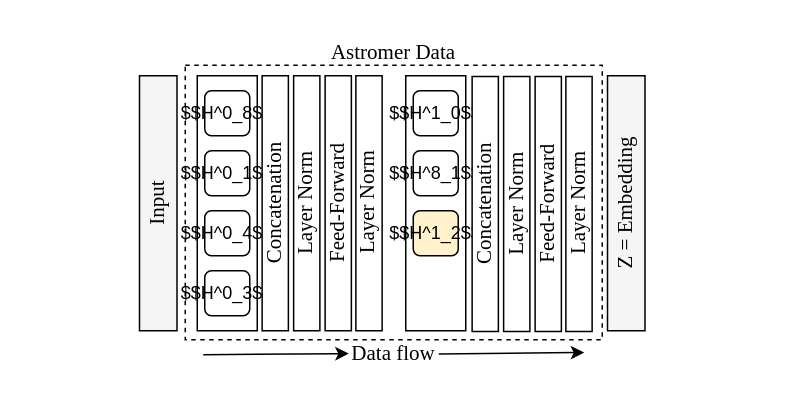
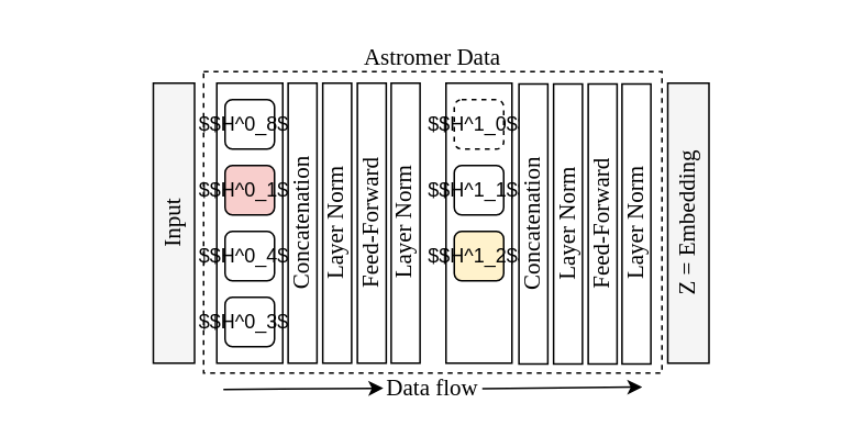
- <mxCell id="9" value="$$H^1_0$$" style="rounded=1;whiteSpace=wrap;html=1;" vertex="1" parent="1"><mxGeometry x="275" y="60" width="30" height="30" as="geometry" /></mxCell>
+ <mxCell id="9" value="$$H^1_0$$" style="rounded=1;whiteSpace=wrap;html=1;dashed=1;" vertex="1" parent="1"><mxGeometry x="275" y="60" width="30" height="30" as="geometry" /></mxCell>
- <mxCell id="5" value="$$H^0_1$$" style="rounded=1;whiteSpace=wrap;html=1;" vertex="1" parent="1"><mxGeometry x="136" y="100" width="30" height="30" as="geometry" /></mxCell>
+ <mxCell id="5" value="$$H^0_1$$" style="rounded=1;whiteSpace=wrap;html=1;fillColor=#f8cecc;" vertex="1" parent="1"><mxGeometry x="136" y="100" width="30" height="30" as="geometry" /></mxCell>
- <mxCell id="10" value="$$H^8_1$$" style="rounded=1;whiteSpace=wrap;html=1;" vertex="1" parent="1"><mxGeometry x="275" y="100" width="30" height="30" as="geometry" /></mxCell>
+ <mxCell id="10" value="$$H^1_1$$" style="rounded=1;whiteSpace=wrap;html=1;" vertex="1" parent="1"><mxGeometry x="275" y="100" width="30" height="30" as="geometry" /></mxCell>
